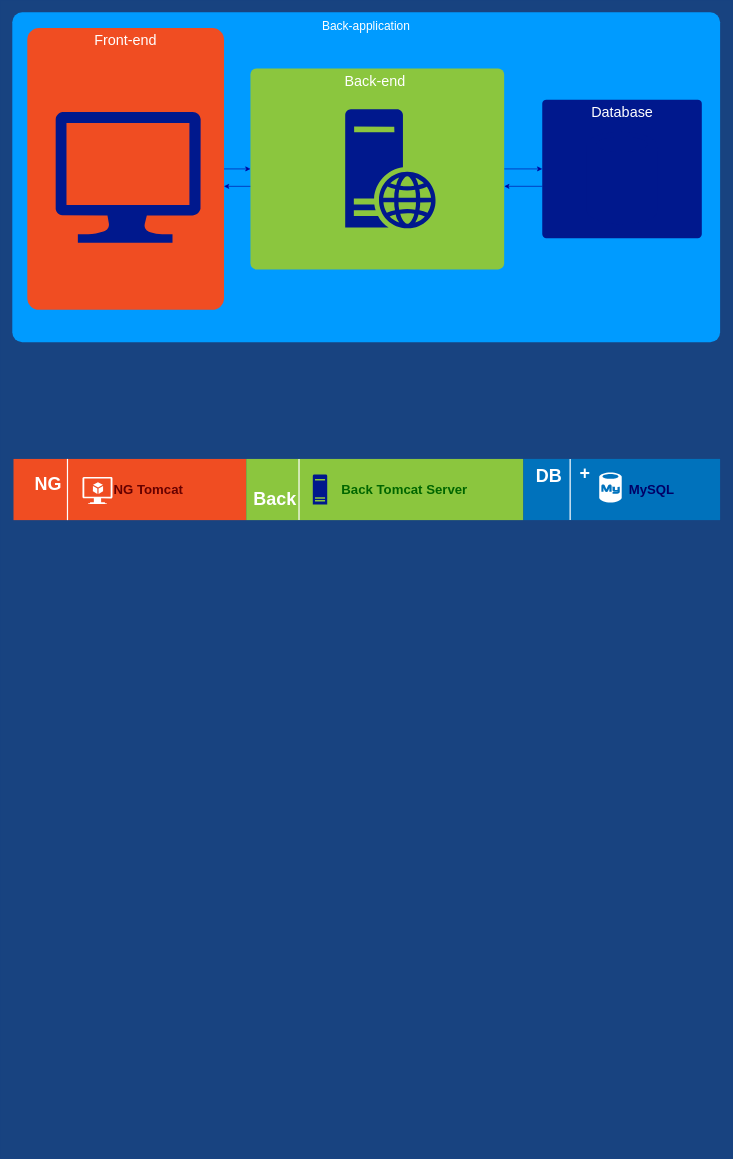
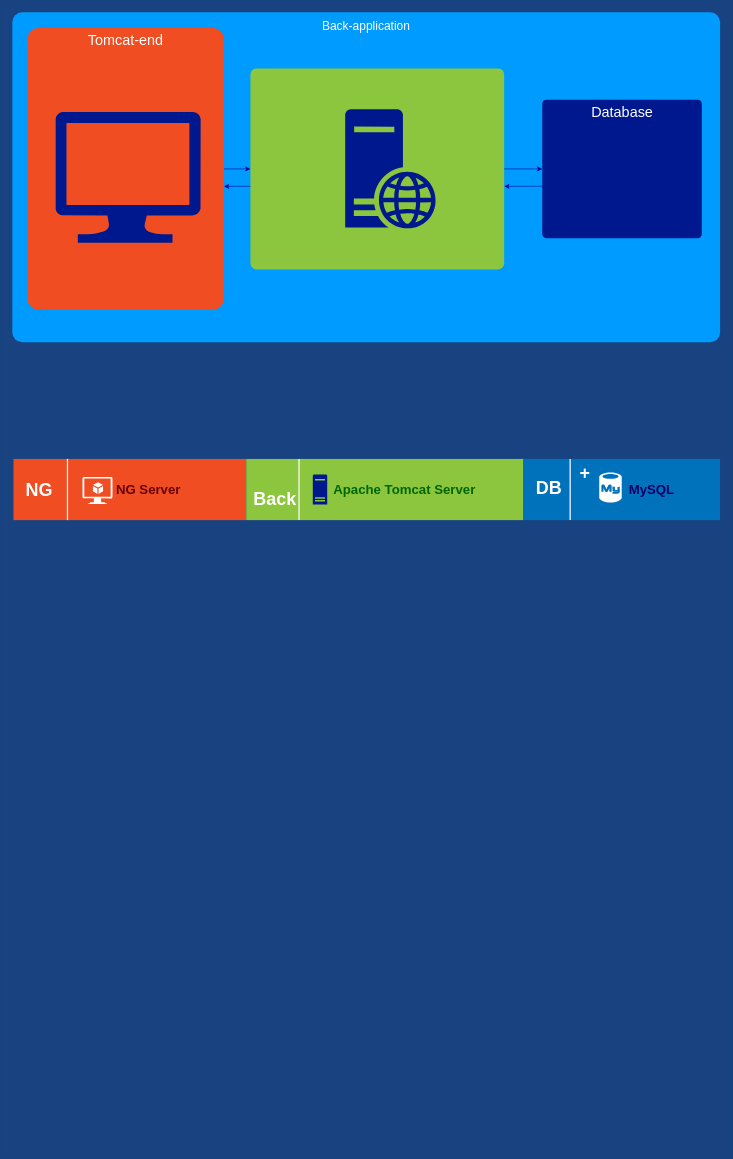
- <mxCell id="7" value="&lt;font style=&quot;font-size: 24px&quot;&gt;Front-end&lt;/font&gt;" style="rounded=1;whiteSpace=wrap;html=1;shadow=0;strokeWidth=2;fillColor=#F04D22;fontSize=12;fontColor=#FFFFFF;align=center;strokeColor=none;arcSize=6;verticalAlign=top;" parent="1" vertex="1"><mxGeometry x="45" y="46" width="328" height="470" as="geometry" /></mxCell>
+ <mxCell id="7" value="&lt;font style=&quot;font-size: 24px&quot;&gt;Tomcat-end&lt;/font&gt;" style="rounded=1;whiteSpace=wrap;html=1;shadow=0;strokeWidth=2;fillColor=#F04D22;fontSize=12;fontColor=#FFFFFF;align=center;strokeColor=none;arcSize=6;verticalAlign=top;" parent="1" vertex="1"><mxGeometry x="45" y="46" width="328" height="470" as="geometry" /></mxCell>
- <mxCell id="21" value="&lt;font color=&quot;#ffffff&quot; style=&quot;font-size: 24px&quot;&gt;Back-end&lt;/font&gt;" style="text;html=1;strokeColor=none;fillColor=none;align=center;verticalAlign=middle;whiteSpace=wrap;rounded=0;" parent="1" vertex="1"><mxGeometry x="417" y="126" width="416" height="20" as="geometry" /></mxCell>
- <mxCell id="14" value="DB" style="text;html=1;strokeColor=none;fillColor=none;align=center;verticalAlign=middle;whiteSpace=wrap;rounded=1;shadow=0;fontSize=30;fontColor=#FFFFFF;fontStyle=1" parent="1" vertex="1"><mxGeometry x="895" y="774.5" width="40" height="35" as="geometry" /></mxCell>
+ <mxCell id="14" value="DB" style="text;html=1;strokeColor=none;fillColor=none;align=center;verticalAlign=middle;whiteSpace=wrap;rounded=1;shadow=0;fontSize=30;fontColor=#FFFFFF;fontStyle=1" parent="1" vertex="1"><mxGeometry x="895" y="794.5" width="40" height="35" as="geometry" /></mxCell>
- <mxCell id="12" value="NG" style="text;html=1;strokeColor=none;fillColor=none;align=center;verticalAlign=middle;whiteSpace=wrap;rounded=1;shadow=0;fontSize=30;fontColor=#FFFFFF;fontStyle=1" parent="1" vertex="1"><mxGeometry x="60" y="788" width="40" height="35" as="geometry" /></mxCell>
+ <mxCell id="12" value="NG" style="text;html=1;strokeColor=none;fillColor=none;align=center;verticalAlign=middle;whiteSpace=wrap;rounded=1;shadow=0;fontSize=30;fontColor=#FFFFFF;fontStyle=1" parent="1" vertex="1"><mxGeometry x="45" y="798" width="40" height="35" as="geometry" /></mxCell>
- <mxCell id="27" value="&lt;font color=&quot;#660000&quot; style=&quot;font-size: 22px&quot;&gt;NG Tomcat&lt;/font&gt;" style="text;html=1;strokeColor=none;fillColor=none;align=center;verticalAlign=middle;whiteSpace=wrap;rounded=1;shadow=0;fontSize=30;fontColor=#FFFFFF;fontStyle=1" parent="1" vertex="1"><mxGeometry x="142" y="794.5" width="210" height="35" as="geometry" /></mxCell>
+ <mxCell id="27" value="&lt;font color=&quot;#660000&quot; style=&quot;font-size: 22px&quot;&gt;NG Server&lt;/font&gt;" style="text;html=1;strokeColor=none;fillColor=none;align=center;verticalAlign=middle;whiteSpace=wrap;rounded=1;shadow=0;fontSize=30;fontColor=#FFFFFF;fontStyle=1" parent="1" vertex="1"><mxGeometry x="142" y="794.5" width="210" height="35" as="geometry" /></mxCell>
- <mxCell id="25" value="&lt;font style=&quot;font-size: 22px&quot; color=&quot;#006600&quot;&gt;Back Tomcat Server&lt;/font&gt;" style="text;html=1;strokeColor=none;fillColor=none;align=center;verticalAlign=middle;whiteSpace=wrap;rounded=1;shadow=0;fontSize=30;fontColor=#FFFFFF;fontStyle=1" parent="1" vertex="1"><mxGeometry x="533" y="794.5" width="282" height="35" as="geometry" /></mxCell>
+ <mxCell id="25" value="&lt;font style=&quot;font-size: 22px&quot; color=&quot;#006600&quot;&gt;Apache Tomcat Server&lt;/font&gt;" style="text;html=1;strokeColor=none;fillColor=none;align=center;verticalAlign=middle;whiteSpace=wrap;rounded=1;shadow=0;fontSize=30;fontColor=#FFFFFF;fontStyle=1" parent="1" vertex="1"><mxGeometry x="533" y="794.5" width="282" height="35" as="geometry" /></mxCell>
